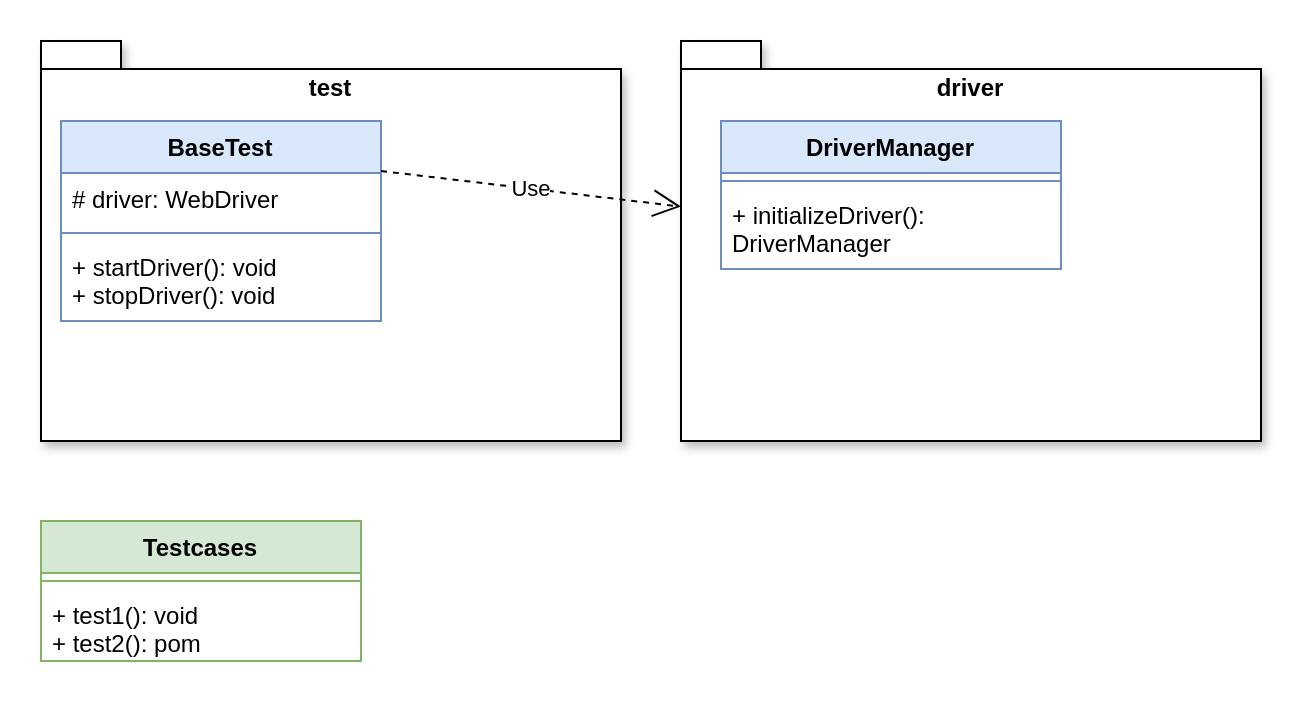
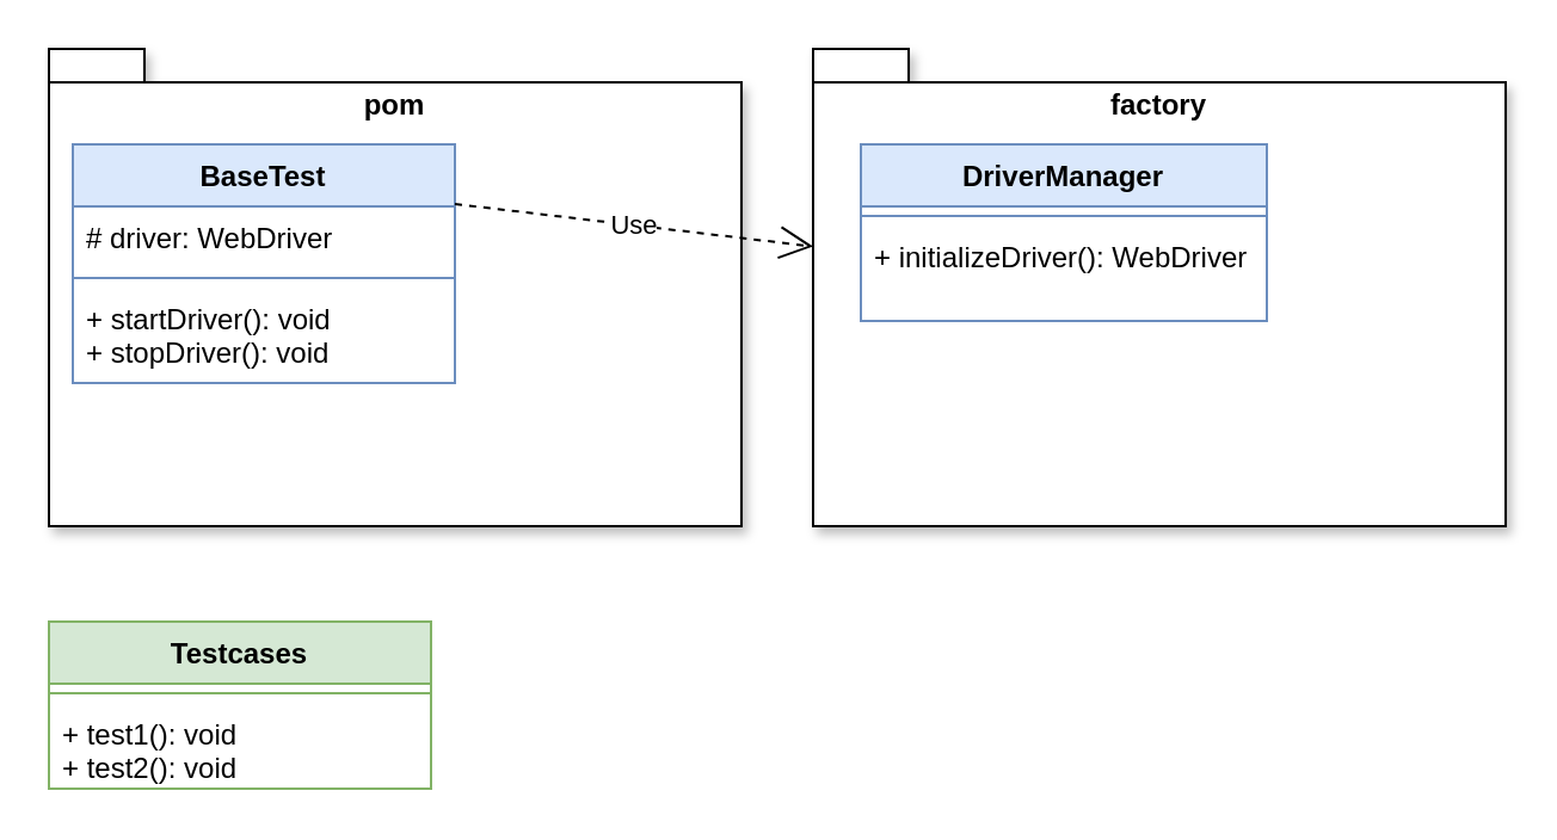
- <mxCell id="2" value="test" style="shape=folder;fontStyle=1;spacingTop=10;tabWidth=40;tabHeight=14;tabPosition=left;html=1;whiteSpace=wrap;verticalAlign=top;shadow=1;" vertex="1" parent="1"><mxGeometry x="20" y="20" width="290" height="200" as="geometry" /></mxCell>
+ <mxCell id="2" value="pom" style="shape=folder;fontStyle=1;spacingTop=10;tabWidth=40;tabHeight=14;tabPosition=left;html=1;whiteSpace=wrap;verticalAlign=top;shadow=1;" vertex="1" parent="1"><mxGeometry x="20" y="20" width="290" height="200" as="geometry" /></mxCell>
- <mxCell id="3" value="driver" style="shape=folder;fontStyle=1;spacingTop=10;tabWidth=40;tabHeight=14;tabPosition=left;html=1;whiteSpace=wrap;verticalAlign=top;shadow=1;" vertex="1" parent="1"><mxGeometry x="340" y="20" width="290" height="200" as="geometry" /></mxCell>
+ <mxCell id="3" value="factory" style="shape=folder;fontStyle=1;spacingTop=10;tabWidth=40;tabHeight=14;tabPosition=left;html=1;whiteSpace=wrap;verticalAlign=top;shadow=1;" vertex="1" parent="1"><mxGeometry x="340" y="20" width="290" height="200" as="geometry" /></mxCell>
- <mxCell id="10" value="+ initializeDriver(): DriverManager&lt;div&gt;&lt;div&gt;&lt;br&gt;&lt;/div&gt;&lt;/div&gt;" style="text;strokeColor=none;fillColor=none;align=left;verticalAlign=top;spacingLeft=4;spacingRight=4;overflow=hidden;rotatable=0;points=[[0,0.5],[1,0.5]];portConstraint=eastwest;whiteSpace=wrap;html=1;" vertex="1" parent="8"><mxGeometry y="34" width="170" height="40" as="geometry" /></mxCell>
+ <mxCell id="10" value="+ initializeDriver(): WebDriver&lt;div&gt;&lt;div&gt;&lt;br&gt;&lt;/div&gt;&lt;/div&gt;" style="text;strokeColor=none;fillColor=none;align=left;verticalAlign=top;spacingLeft=4;spacingRight=4;overflow=hidden;rotatable=0;points=[[0,0.5],[1,0.5]];portConstraint=eastwest;whiteSpace=wrap;html=1;" vertex="1" parent="8"><mxGeometry y="34" width="170" height="40" as="geometry" /></mxCell>
- <mxCell id="13" value="+ test1(): void&lt;div&gt;+ test2(): pom&lt;br&gt;&lt;/div&gt;" style="text;strokeColor=none;fillColor=none;align=left;verticalAlign=top;spacingLeft=4;spacingRight=4;overflow=hidden;rotatable=0;points=[[0,0.5],[1,0.5]];portConstraint=eastwest;whiteSpace=wrap;html=1;" vertex="1" parent="11"><mxGeometry y="34" width="160" height="36" as="geometry" /></mxCell>
+ <mxCell id="13" value="+ test1(): void&lt;div&gt;+ test2(): void&lt;br&gt;&lt;/div&gt;" style="text;strokeColor=none;fillColor=none;align=left;verticalAlign=top;spacingLeft=4;spacingRight=4;overflow=hidden;rotatable=0;points=[[0,0.5],[1,0.5]];portConstraint=eastwest;whiteSpace=wrap;html=1;" vertex="1" parent="11"><mxGeometry y="34" width="160" height="36" as="geometry" /></mxCell>
